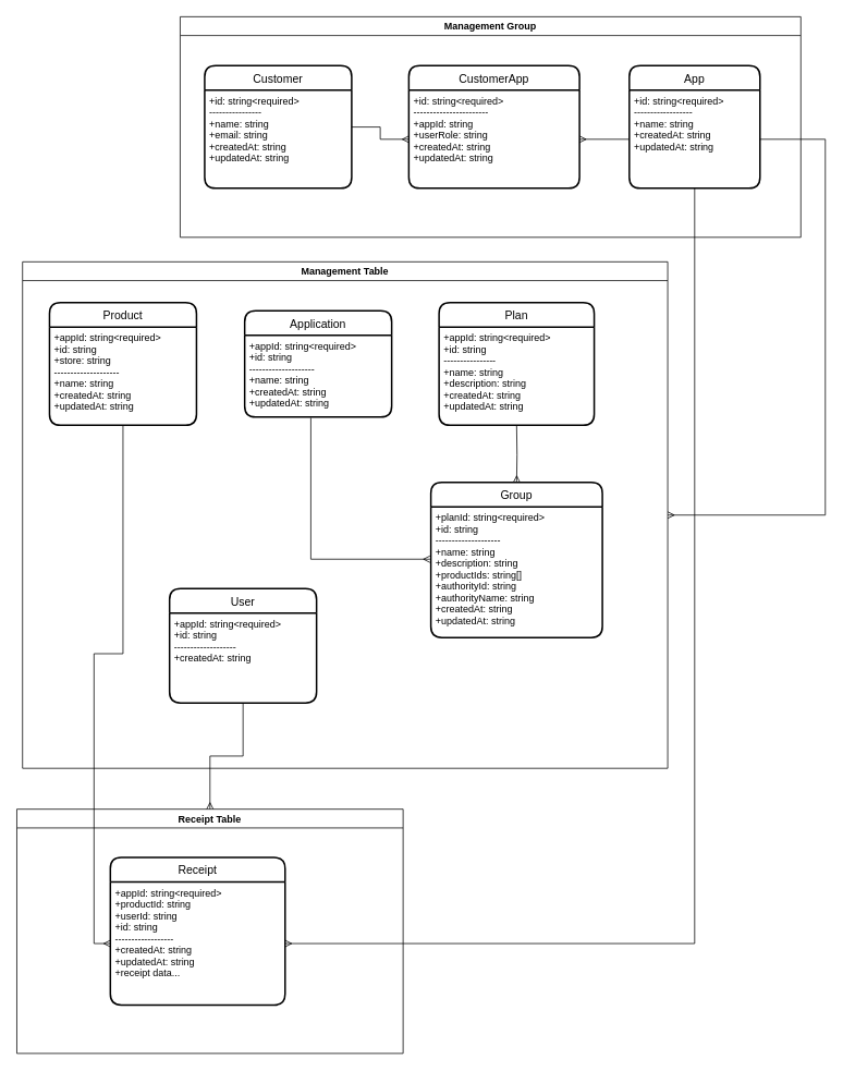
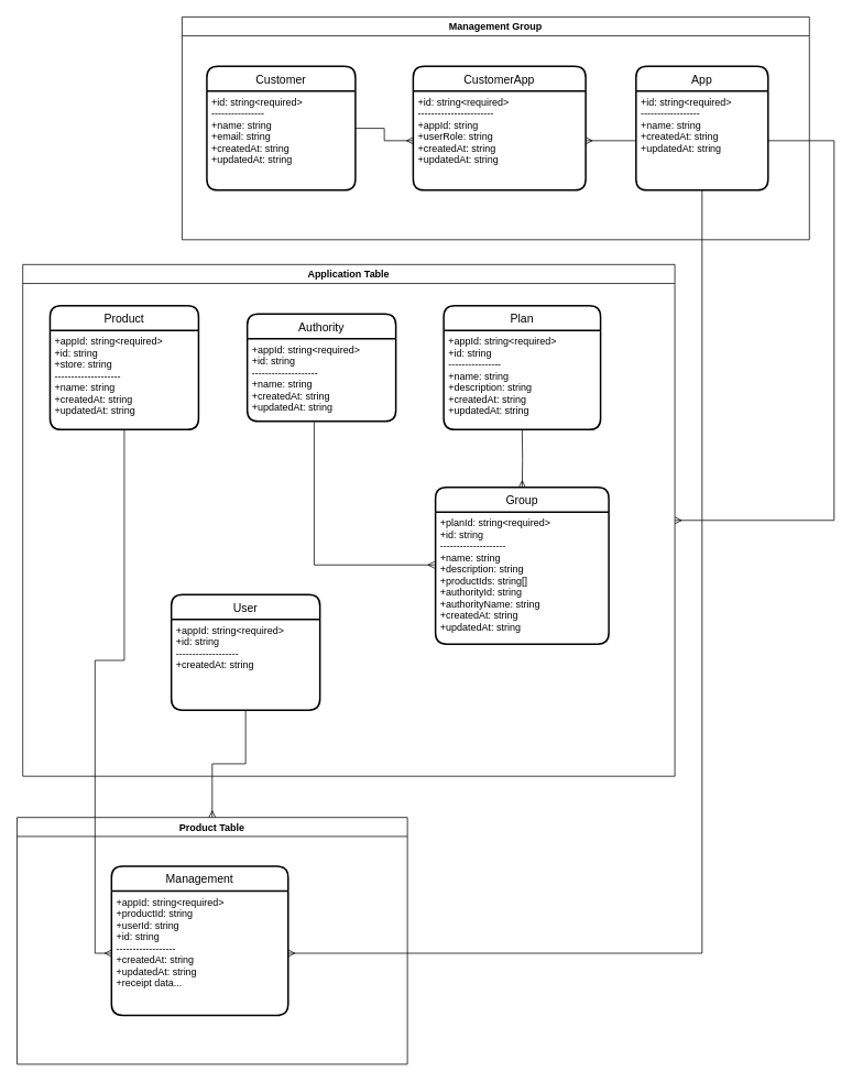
- <mxCell id="2" value="Management Table" style="swimlane;startSize=23;" parent="1" vertex="1"><mxGeometry x="27" y="320" width="790" height="620" as="geometry" /></mxCell>
+ <mxCell id="2" value="Application Table" style="swimlane;startSize=23;" parent="1" vertex="1"><mxGeometry x="27" y="320" width="790" height="620" as="geometry" /></mxCell>
- <mxCell id="5" value="Application" style="swimlane;childLayout=stackLayout;horizontal=1;startSize=30;horizontalStack=0;rounded=1;fontSize=14;fontStyle=0;strokeWidth=2;resizeParent=0;resizeLast=1;shadow=0;dashed=0;align=center;" parent="2" vertex="1"><mxGeometry x="272" y="60" width="180" height="130" as="geometry" /></mxCell>
+ <mxCell id="5" value="Authority" style="swimlane;childLayout=stackLayout;horizontal=1;startSize=30;horizontalStack=0;rounded=1;fontSize=14;fontStyle=0;strokeWidth=2;resizeParent=0;resizeLast=1;shadow=0;dashed=0;align=center;" parent="2" vertex="1"><mxGeometry x="272" y="60" width="180" height="130" as="geometry" /></mxCell>
- <mxCell id="24" value="Receipt Table" style="swimlane;" parent="1" vertex="1"><mxGeometry x="20" y="990" width="473" height="299" as="geometry" /></mxCell>
+ <mxCell id="24" value="Product Table" style="swimlane;" parent="1" vertex="1"><mxGeometry x="20" y="990" width="473" height="299" as="geometry" /></mxCell>
- <mxCell id="25" value="Receipt" style="swimlane;childLayout=stackLayout;horizontal=1;startSize=30;horizontalStack=0;rounded=1;fontSize=14;fontStyle=0;strokeWidth=2;resizeParent=0;resizeLast=1;shadow=0;dashed=0;align=center;" parent="24" vertex="1"><mxGeometry x="114.5" y="59.25" width="214" height="180.5" as="geometry" /></mxCell>
+ <mxCell id="25" value="Management" style="swimlane;childLayout=stackLayout;horizontal=1;startSize=30;horizontalStack=0;rounded=1;fontSize=14;fontStyle=0;strokeWidth=2;resizeParent=0;resizeLast=1;shadow=0;dashed=0;align=center;" parent="24" vertex="1"><mxGeometry x="114.5" y="59.25" width="214" height="180.5" as="geometry" /></mxCell>
